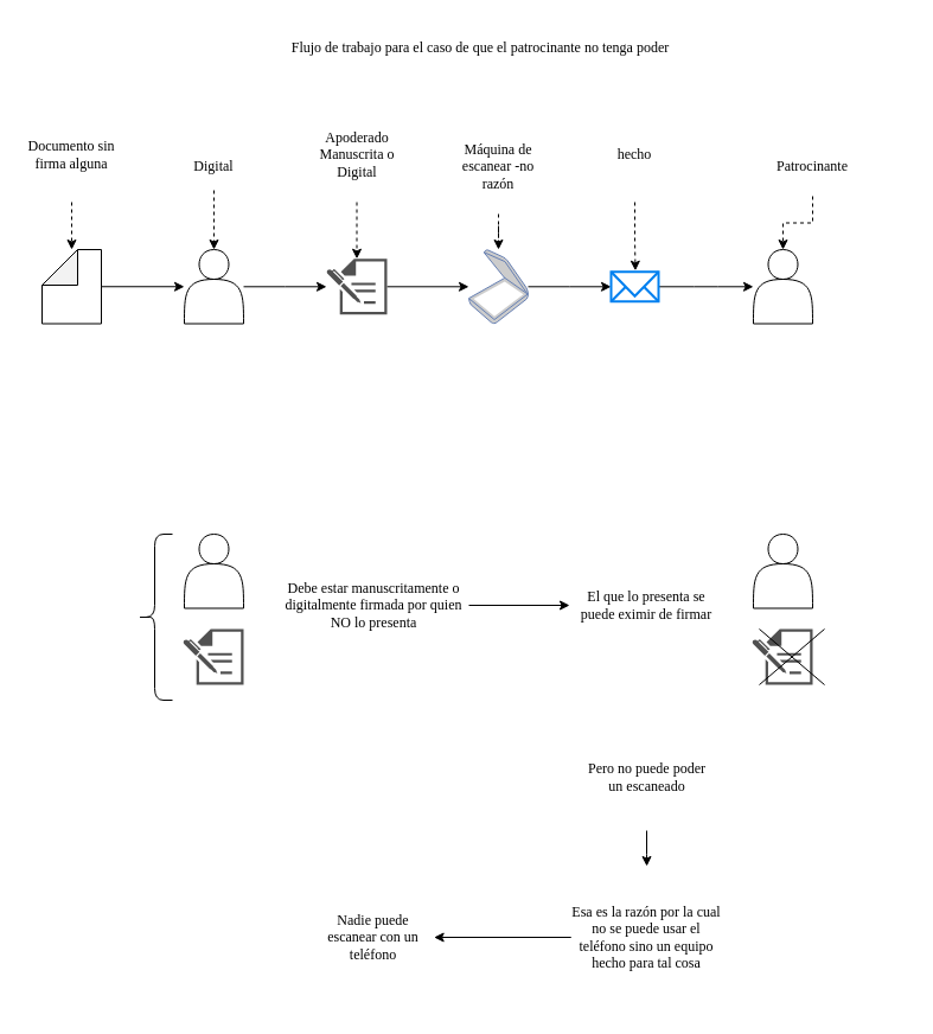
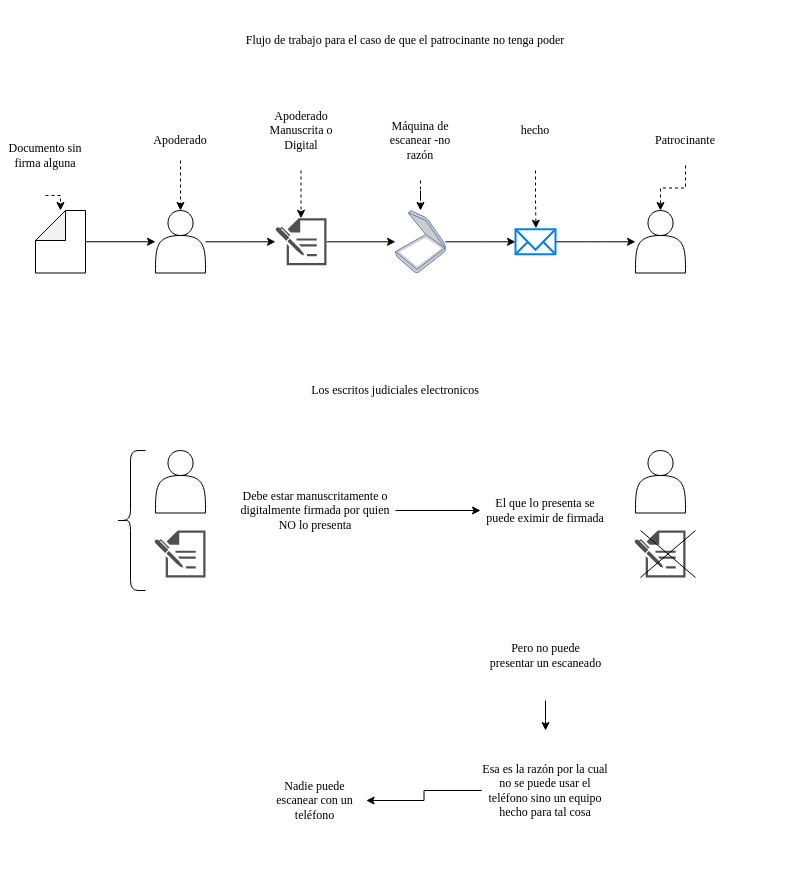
- <mxCell id="14" value="Documento sin firma alguna" style="text;html=1;strokeColor=none;fillColor=none;align=center;verticalAlign=middle;whiteSpace=wrap;rounded=0;fontFamily=Fira Code;fontSource=https%3A%2F%2Ffonts.googleapis.com%2Fcss%3Ffamily%3DFira%2BCode;" vertex="1" parent="1"><mxGeometry x="20" y="90" width="80" height="80" as="geometry" /></mxCell>
+ <mxCell id="14" value="Documento sin firma alguna" style="text;html=1;strokeColor=none;fillColor=none;align=center;verticalAlign=middle;whiteSpace=wrap;rounded=0;fontFamily=Fira Code;fontSource=https%3A%2F%2Ffonts.googleapis.com%2Fcss%3Ffamily%3DFira%2BCode;" vertex="1" parent="1"><mxGeometry x="5" y="115" width="80" height="80" as="geometry" /></mxCell>
- <mxCell id="16" value="Digital" style="text;html=1;strokeColor=none;fillColor=none;align=center;verticalAlign=middle;whiteSpace=wrap;rounded=0;fontFamily=Fira Code;fontSource=https%3A%2F%2Ffonts.googleapis.com%2Fcss%3Ffamily%3DFira%2BCode;" vertex="1" parent="1"><mxGeometry x="140" y="120" width="80" height="40" as="geometry" /></mxCell>
+ <mxCell id="16" value="Apoderado" style="text;html=1;strokeColor=none;fillColor=none;align=center;verticalAlign=middle;whiteSpace=wrap;rounded=0;fontFamily=Fira Code;fontSource=https%3A%2F%2Ffonts.googleapis.com%2Fcss%3Ffamily%3DFira%2BCode;" vertex="1" parent="1"><mxGeometry x="140" y="120" width="80" height="40" as="geometry" /></mxCell>
+ <mxCell id="13" value="Los escritos judiciales electronicos" style="text;html=1;strokeColor=none;fillColor=none;align=center;verticalAlign=middle;whiteSpace=wrap;rounded=0;fontFamily=Fira Code;fontSource=https%3A%2F%2Ffonts.googleapis.com%2Fcss%3Ffamily%3DFira%2BCode;" vertex="1" parent="1"><mxGeometry x="35" y="370" width="720" height="40" as="geometry" /></mxCell>
- <mxCell id="29" value="El que lo presenta se puede eximir de firmar" style="text;html=1;strokeColor=none;fillColor=none;align=center;verticalAlign=middle;whiteSpace=wrap;rounded=0;fontFamily=Fira Code;fontSource=https%3A%2F%2Ffonts.googleapis.com%2Fcss%3Ffamily%3DFira%2BCode;" vertex="1" parent="1"><mxGeometry x="480" y="455" width="130" height="110" as="geometry" /></mxCell>
+ <mxCell id="29" value="El que lo presenta se puede eximir de firmada" style="text;html=1;strokeColor=none;fillColor=none;align=center;verticalAlign=middle;whiteSpace=wrap;rounded=0;fontFamily=Fira Code;fontSource=https%3A%2F%2Ffonts.googleapis.com%2Fcss%3Ffamily%3DFira%2BCode;" vertex="1" parent="1"><mxGeometry x="480" y="455" width="130" height="110" as="geometry" /></mxCell>
- <mxCell id="37" value="Pero no puede poder un escaneado" style="text;html=1;strokeColor=none;fillColor=none;align=center;verticalAlign=middle;whiteSpace=wrap;rounded=0;fontFamily=Fira Code;fontSource=https%3A%2F%2Ffonts.googleapis.com%2Fcss%3Ffamily%3DFira%2BCode;" vertex="1" parent="1"><mxGeometry x="487.5" y="610" width="115" height="90" as="geometry" /></mxCell>
+ <mxCell id="37" value="Pero no puede presentar un escaneado" style="text;html=1;strokeColor=none;fillColor=none;align=center;verticalAlign=middle;whiteSpace=wrap;rounded=0;fontFamily=Fira Code;fontSource=https%3A%2F%2Ffonts.googleapis.com%2Fcss%3Ffamily%3DFira%2BCode;" vertex="1" parent="1"><mxGeometry x="487.5" y="610" width="115" height="90" as="geometry" /></mxCell>
- <mxCell id="40" value="Nadie puede escanear con un teléfono" style="text;html=1;strokeColor=none;fillColor=none;align=center;verticalAlign=middle;whiteSpace=wrap;rounded=0;fontFamily=Fira Code;fontSource=https%3A%2F%2Ffonts.googleapis.com%2Fcss%3Ffamily%3DFira%2BCode;" vertex="1" parent="1"><mxGeometry x="264.38" y="755" width="101.25" height="70" as="geometry" /></mxCell>
+ <mxCell id="40" value="Nadie puede escanear con un teléfono" style="text;html=1;strokeColor=none;fillColor=none;align=center;verticalAlign=middle;whiteSpace=wrap;rounded=0;fontFamily=Fira Code;fontSource=https%3A%2F%2Ffonts.googleapis.com%2Fcss%3Ffamily%3DFira%2BCode;" vertex="1" parent="1"><mxGeometry x="264.38" y="765" width="101.25" height="70" as="geometry" /></mxCell>
